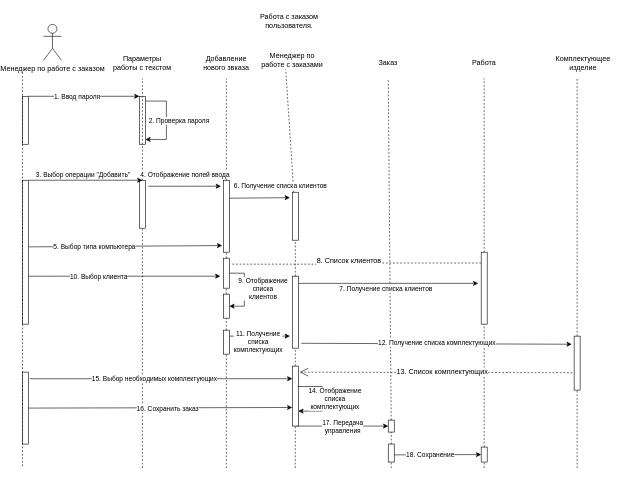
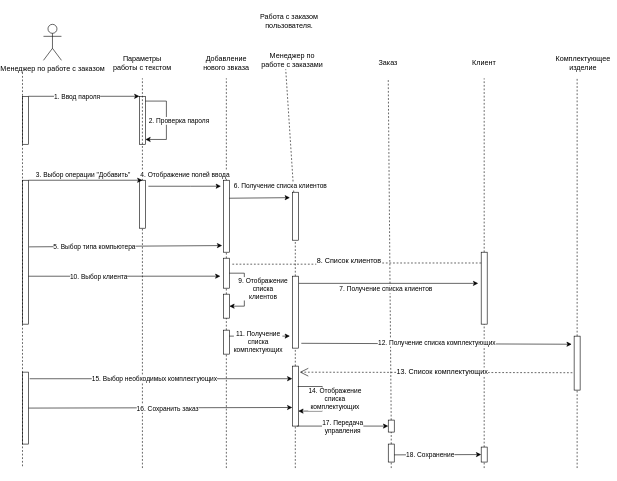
- <mxCell id="24" value="Работа" style="text;html=1;strokeColor=none;fillColor=none;align=center;verticalAlign=middle;whiteSpace=wrap;rounded=0;" vertex="1" parent="1"><mxGeometry x="760" y="90" width="60" height="30" as="geometry" /></mxCell>
+ <mxCell id="24" value="Клиент" style="text;html=1;strokeColor=none;fillColor=none;align=center;verticalAlign=middle;whiteSpace=wrap;rounded=0;" vertex="1" parent="1"><mxGeometry x="760" y="90" width="60" height="30" as="geometry" /></mxCell>
